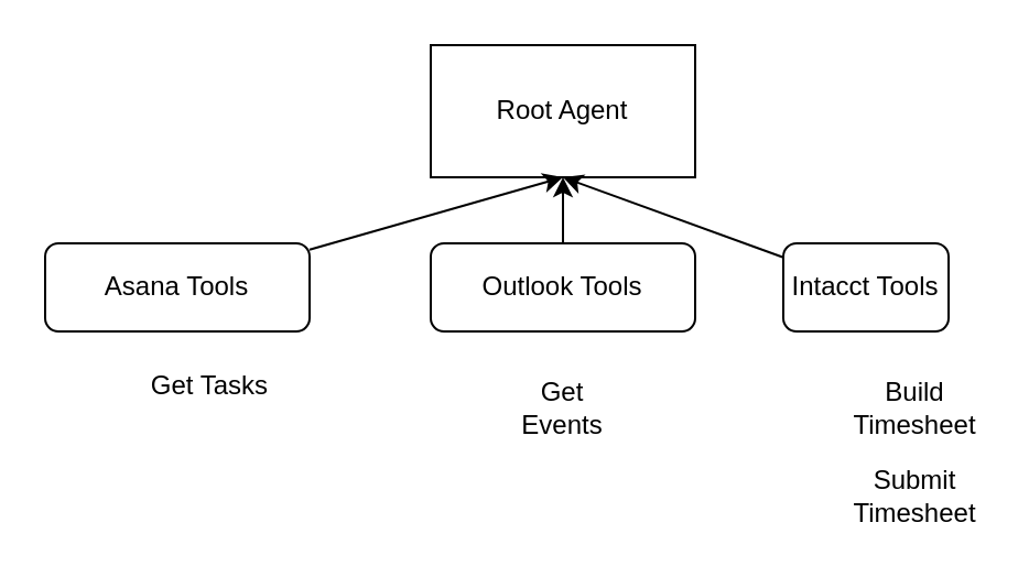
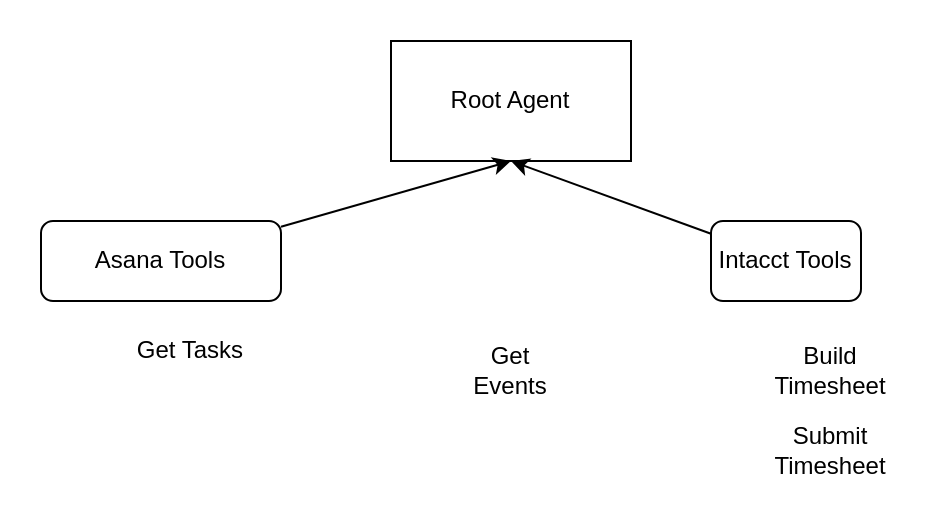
- <mxCell id="5" style="edgeStyle=none;html=1;" edge="1" parent="1" source="6" target="2"><mxGeometry relative="1" as="geometry" /></mxCell>
- <mxCell id="6" value="Outlook Tools" style="rounded=1;whiteSpace=wrap;html=1;" vertex="1" parent="1"><mxGeometry x="195" y="110" width="120" height="40" as="geometry" /></mxCell>
